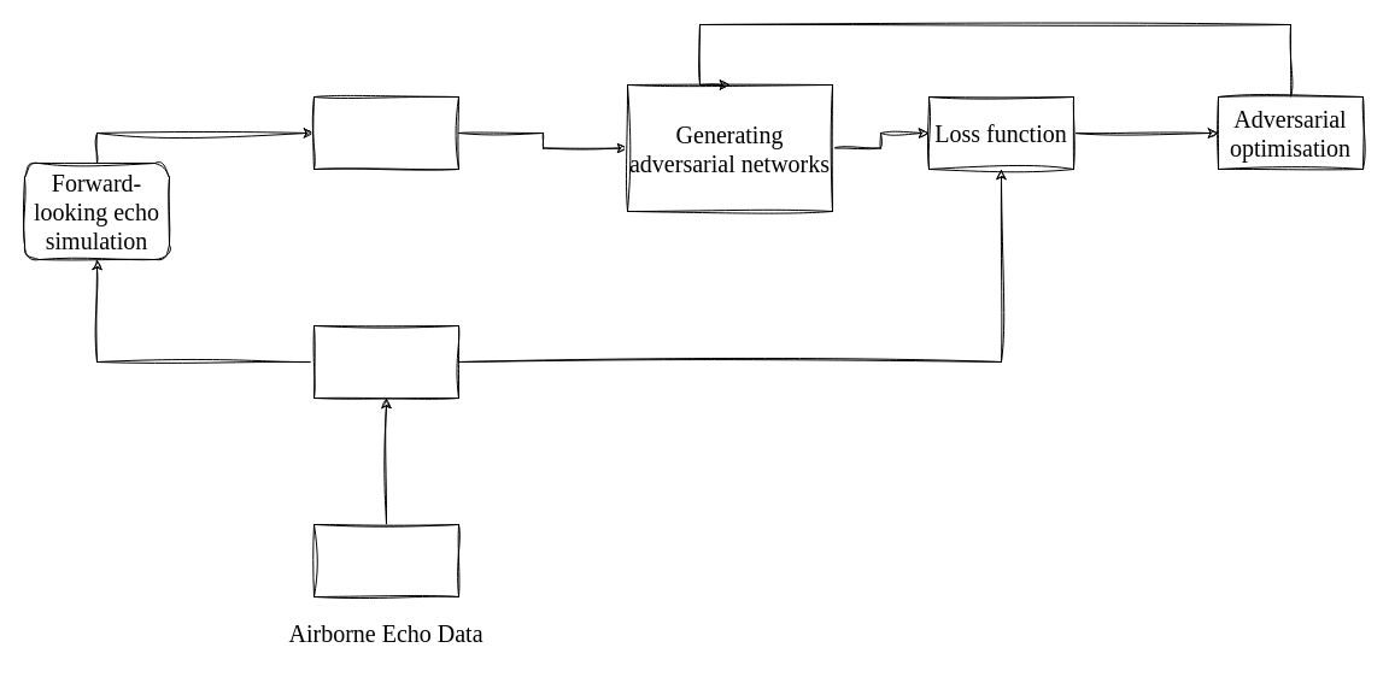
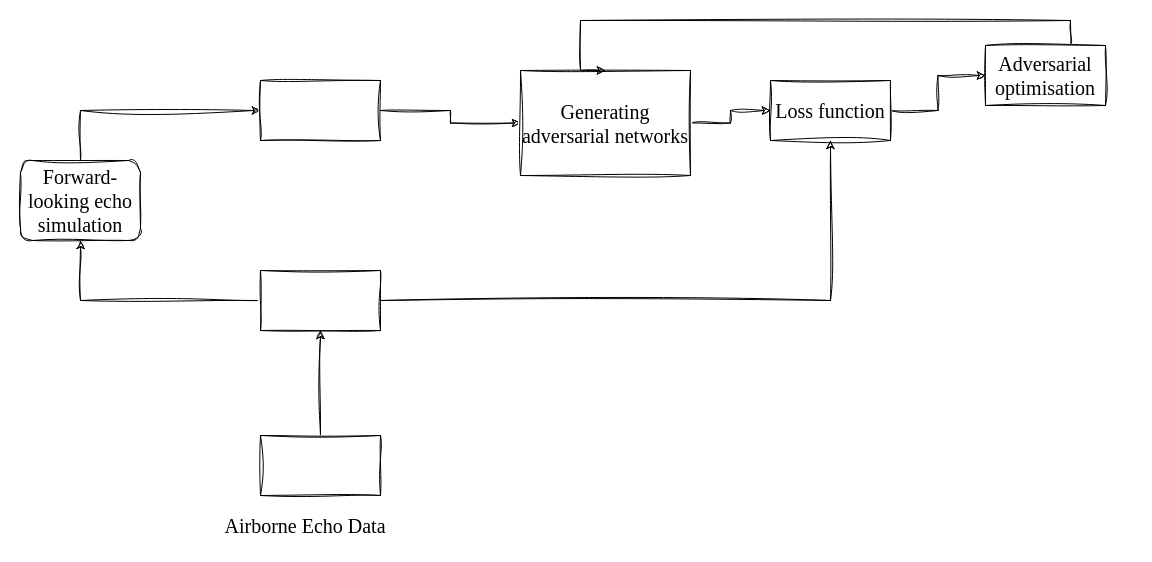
- <mxCell id="14" value="&lt;font face=&quot;Times New Roman&quot;&gt;Adversarial optimisation&lt;/font&gt;" style="rounded=0;whiteSpace=wrap;html=1;sketch=1;hachureGap=4;jiggle=2;curveFitting=1;fontFamily=Architects Daughter;fontSource=https%3A%2F%2Ffonts.googleapis.com%2Fcss%3Ffamily%3DArchitects%2BDaughter;fontSize=20;" vertex="1" parent="1"><mxGeometry x="1010" y="80" width="120" height="60" as="geometry" /></mxCell>
+ <mxCell id="14" value="&lt;font face=&quot;Times New Roman&quot;&gt;Adversarial optimisation&lt;/font&gt;" style="rounded=0;whiteSpace=wrap;html=1;sketch=1;hachureGap=4;jiggle=2;curveFitting=1;fontFamily=Architects Daughter;fontSource=https%3A%2F%2Ffonts.googleapis.com%2Fcss%3Ffamily%3DArchitects%2BDaughter;fontSize=20;" vertex="1" parent="1"><mxGeometry x="985" y="45" width="120" height="60" as="geometry" /></mxCell>
- <mxCell id="3" value="&lt;font face=&quot;Times New Roman&quot;&gt;Forward-looking echo simulation&lt;/font&gt;" style="rounded=1;whiteSpace=wrap;html=1;sketch=1;hachureGap=4;jiggle=2;curveFitting=1;fontFamily=Architects Daughter;fontSource=https%3A%2F%2Ffonts.googleapis.com%2Fcss%3Ffamily%3DArchitects%2BDaughter;fontSize=20;gradientColor=none;" vertex="1" parent="1"><mxGeometry x="20" y="135" width="120" height="80" as="geometry" /></mxCell>
+ <mxCell id="3" value="&lt;font face=&quot;Times New Roman&quot;&gt;Forward-looking echo simulation&lt;/font&gt;" style="rounded=1;whiteSpace=wrap;html=1;sketch=1;hachureGap=4;jiggle=2;curveFitting=1;fontFamily=Architects Daughter;fontSource=https%3A%2F%2Ffonts.googleapis.com%2Fcss%3Ffamily%3DArchitects%2BDaughter;fontSize=20;gradientColor=none;" vertex="1" parent="1"><mxGeometry x="20" y="160" width="120" height="80" as="geometry" /></mxCell>
- <mxCell id="17" value="&lt;font face=&quot;Times New Roman&quot;&gt;Airborne Echo Data&lt;/font&gt;" style="text;html=1;strokeColor=none;fillColor=none;align=center;verticalAlign=middle;whiteSpace=wrap;rounded=0;fontSize=20;fontFamily=Architects Daughter;" vertex="1" parent="1"><mxGeometry x="225" y="510" width="190" height="30" as="geometry" /></mxCell>
+ <mxCell id="17" value="&lt;font face=&quot;Times New Roman&quot;&gt;Airborne Echo Data&lt;/font&gt;" style="text;html=1;strokeColor=none;fillColor=none;align=center;verticalAlign=middle;whiteSpace=wrap;rounded=0;fontSize=20;fontFamily=Architects Daughter;" vertex="1" parent="1"><mxGeometry x="210" y="510" width="190" height="30" as="geometry" /></mxCell>
